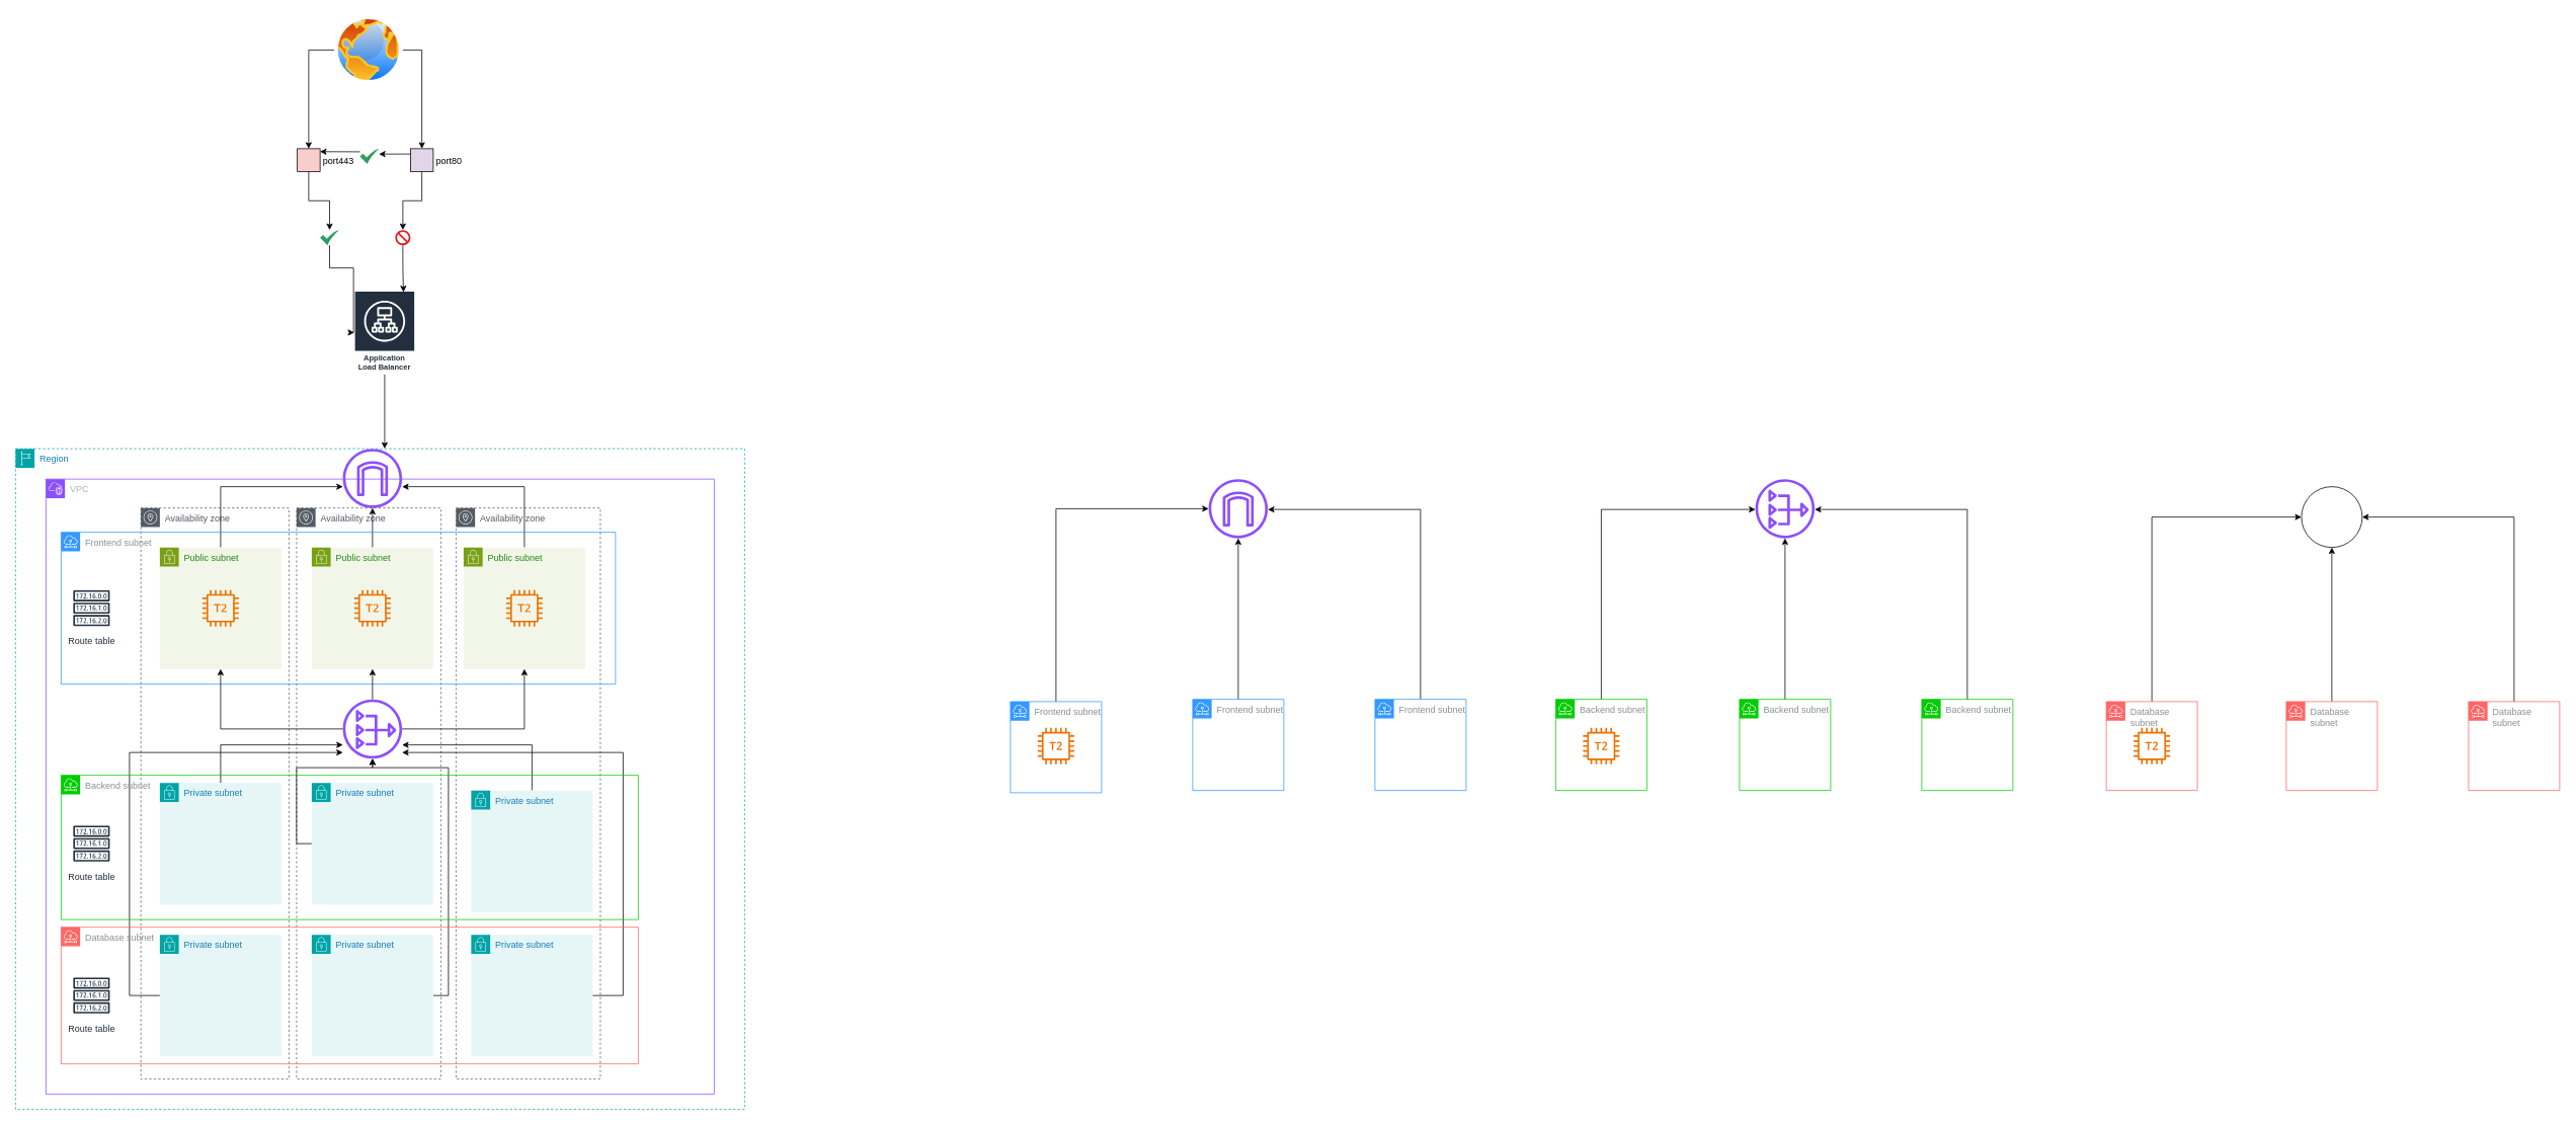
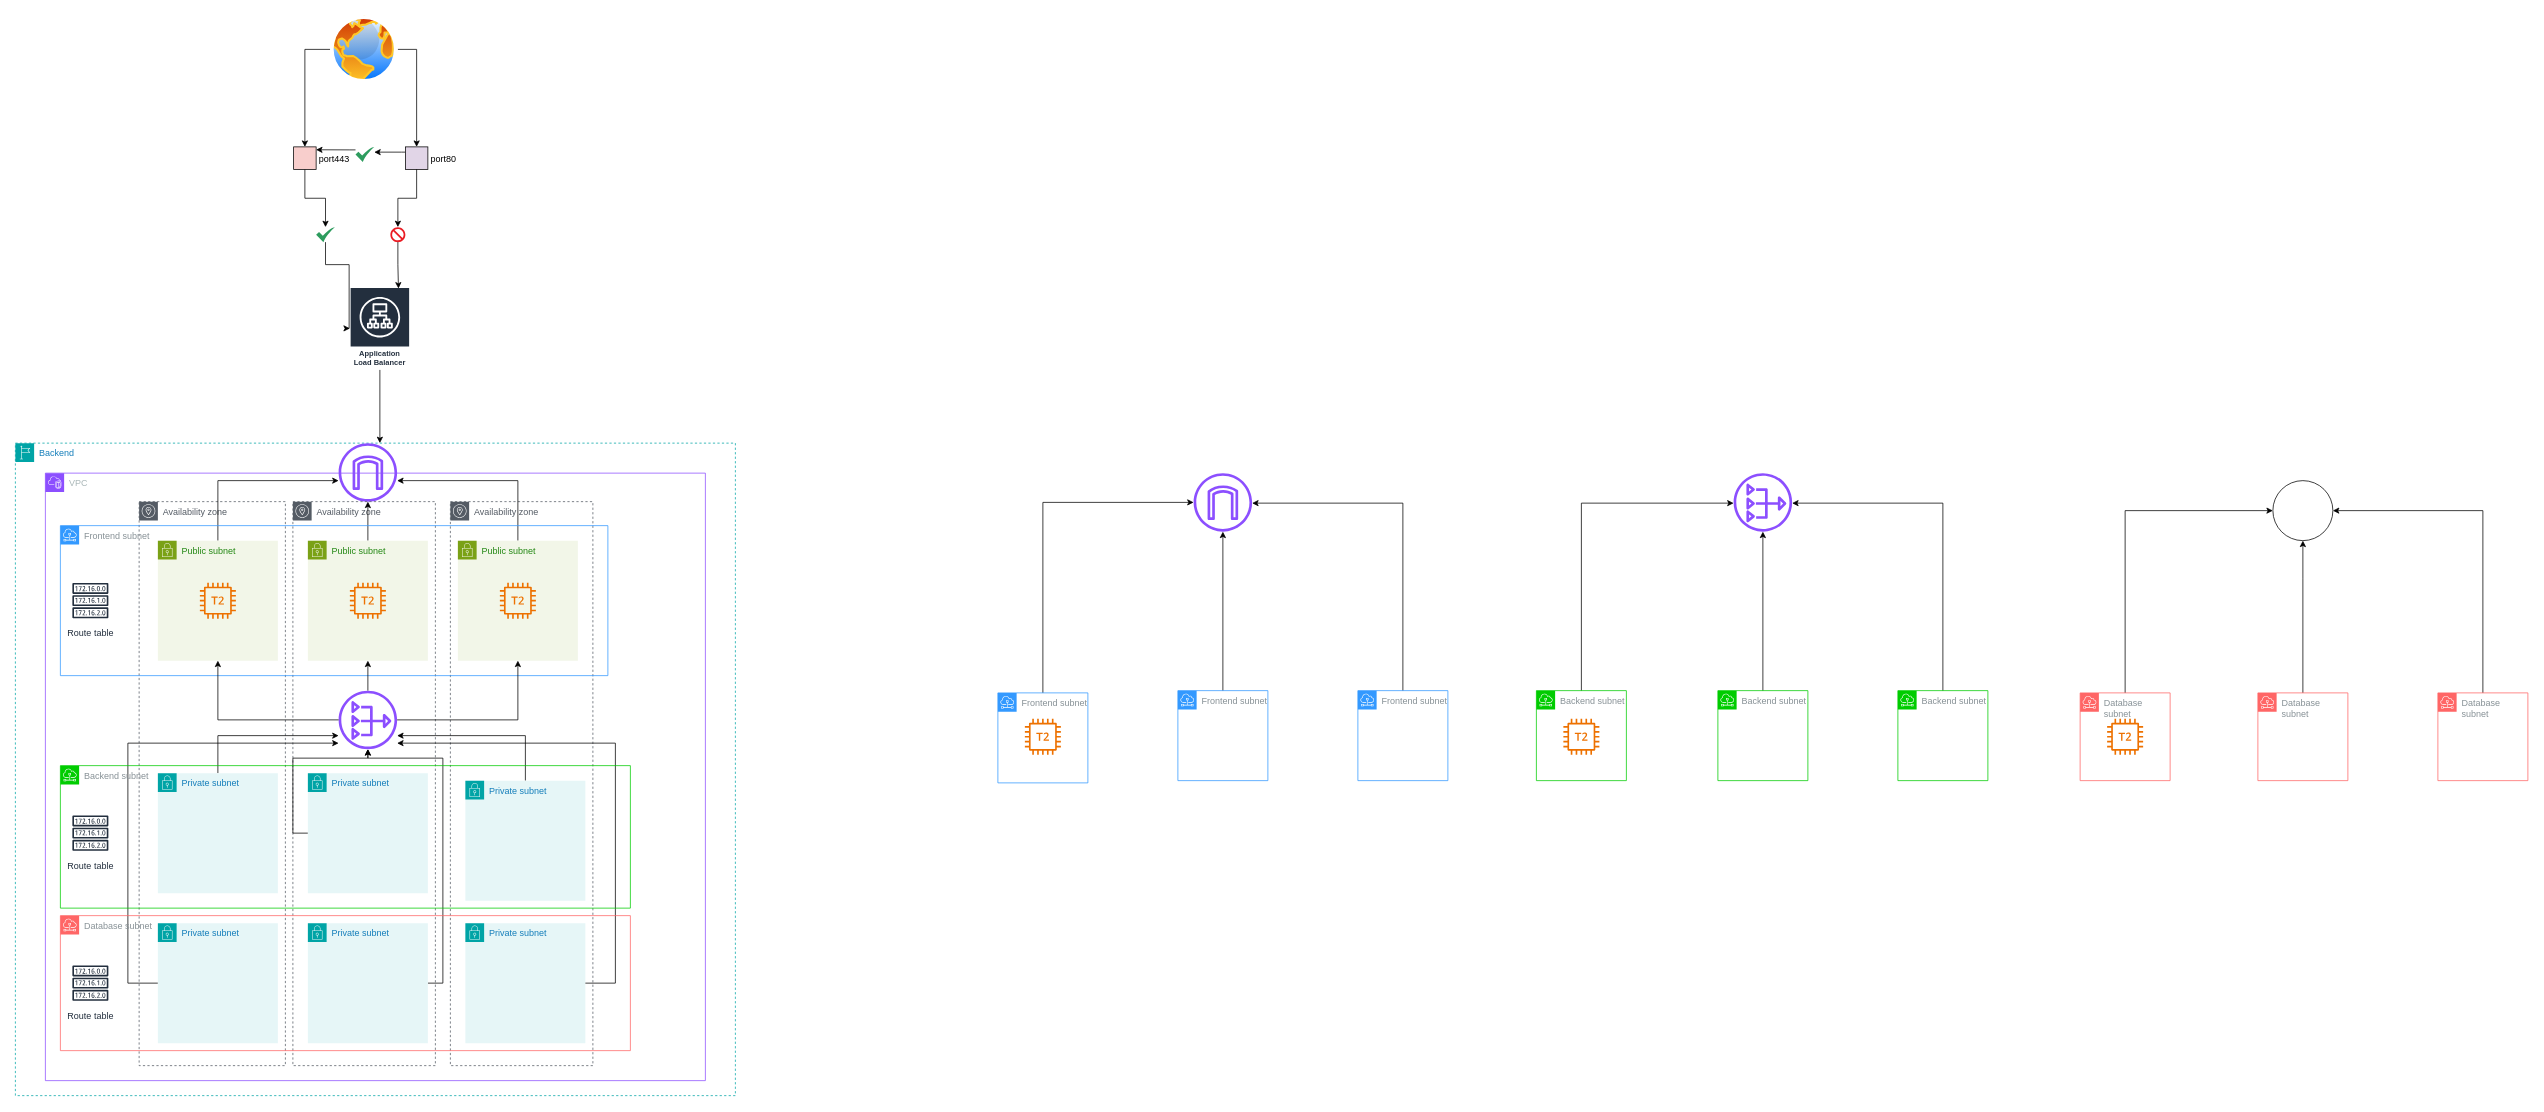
- <mxCell id="2" value="Region" style="points=[[0,0],[0.25,0],[0.5,0],[0.75,0],[1,0],[1,0.25],[1,0.5],[1,0.75],[1,1],[0.75,1],[0.5,1],[0.25,1],[0,1],[0,0.75],[0,0.5],[0,0.25]];outlineConnect=0;gradientColor=none;html=1;whiteSpace=wrap;fontSize=12;fontStyle=0;container=1;pointerEvents=0;collapsible=0;recursiveResize=0;shape=mxgraph.aws4.group;grIcon=mxgraph.aws4.group_region;strokeColor=#00A4A6;fillColor=none;verticalAlign=top;align=left;spacingLeft=30;fontColor=#147EBA;dashed=1;" parent="1" vertex="1"><mxGeometry x="20" y="590" width="960" height="870" as="geometry" /></mxCell>
+ <mxCell id="2" value="Backend" style="points=[[0,0],[0.25,0],[0.5,0],[0.75,0],[1,0],[1,0.25],[1,0.5],[1,0.75],[1,1],[0.75,1],[0.5,1],[0.25,1],[0,1],[0,0.75],[0,0.5],[0,0.25]];outlineConnect=0;gradientColor=none;html=1;whiteSpace=wrap;fontSize=12;fontStyle=0;container=1;pointerEvents=0;collapsible=0;recursiveResize=0;shape=mxgraph.aws4.group;grIcon=mxgraph.aws4.group_region;strokeColor=#00A4A6;fillColor=none;verticalAlign=top;align=left;spacingLeft=30;fontColor=#147EBA;dashed=1;" parent="1" vertex="1"><mxGeometry x="20" y="590" width="960" height="870" as="geometry" /></mxCell>
